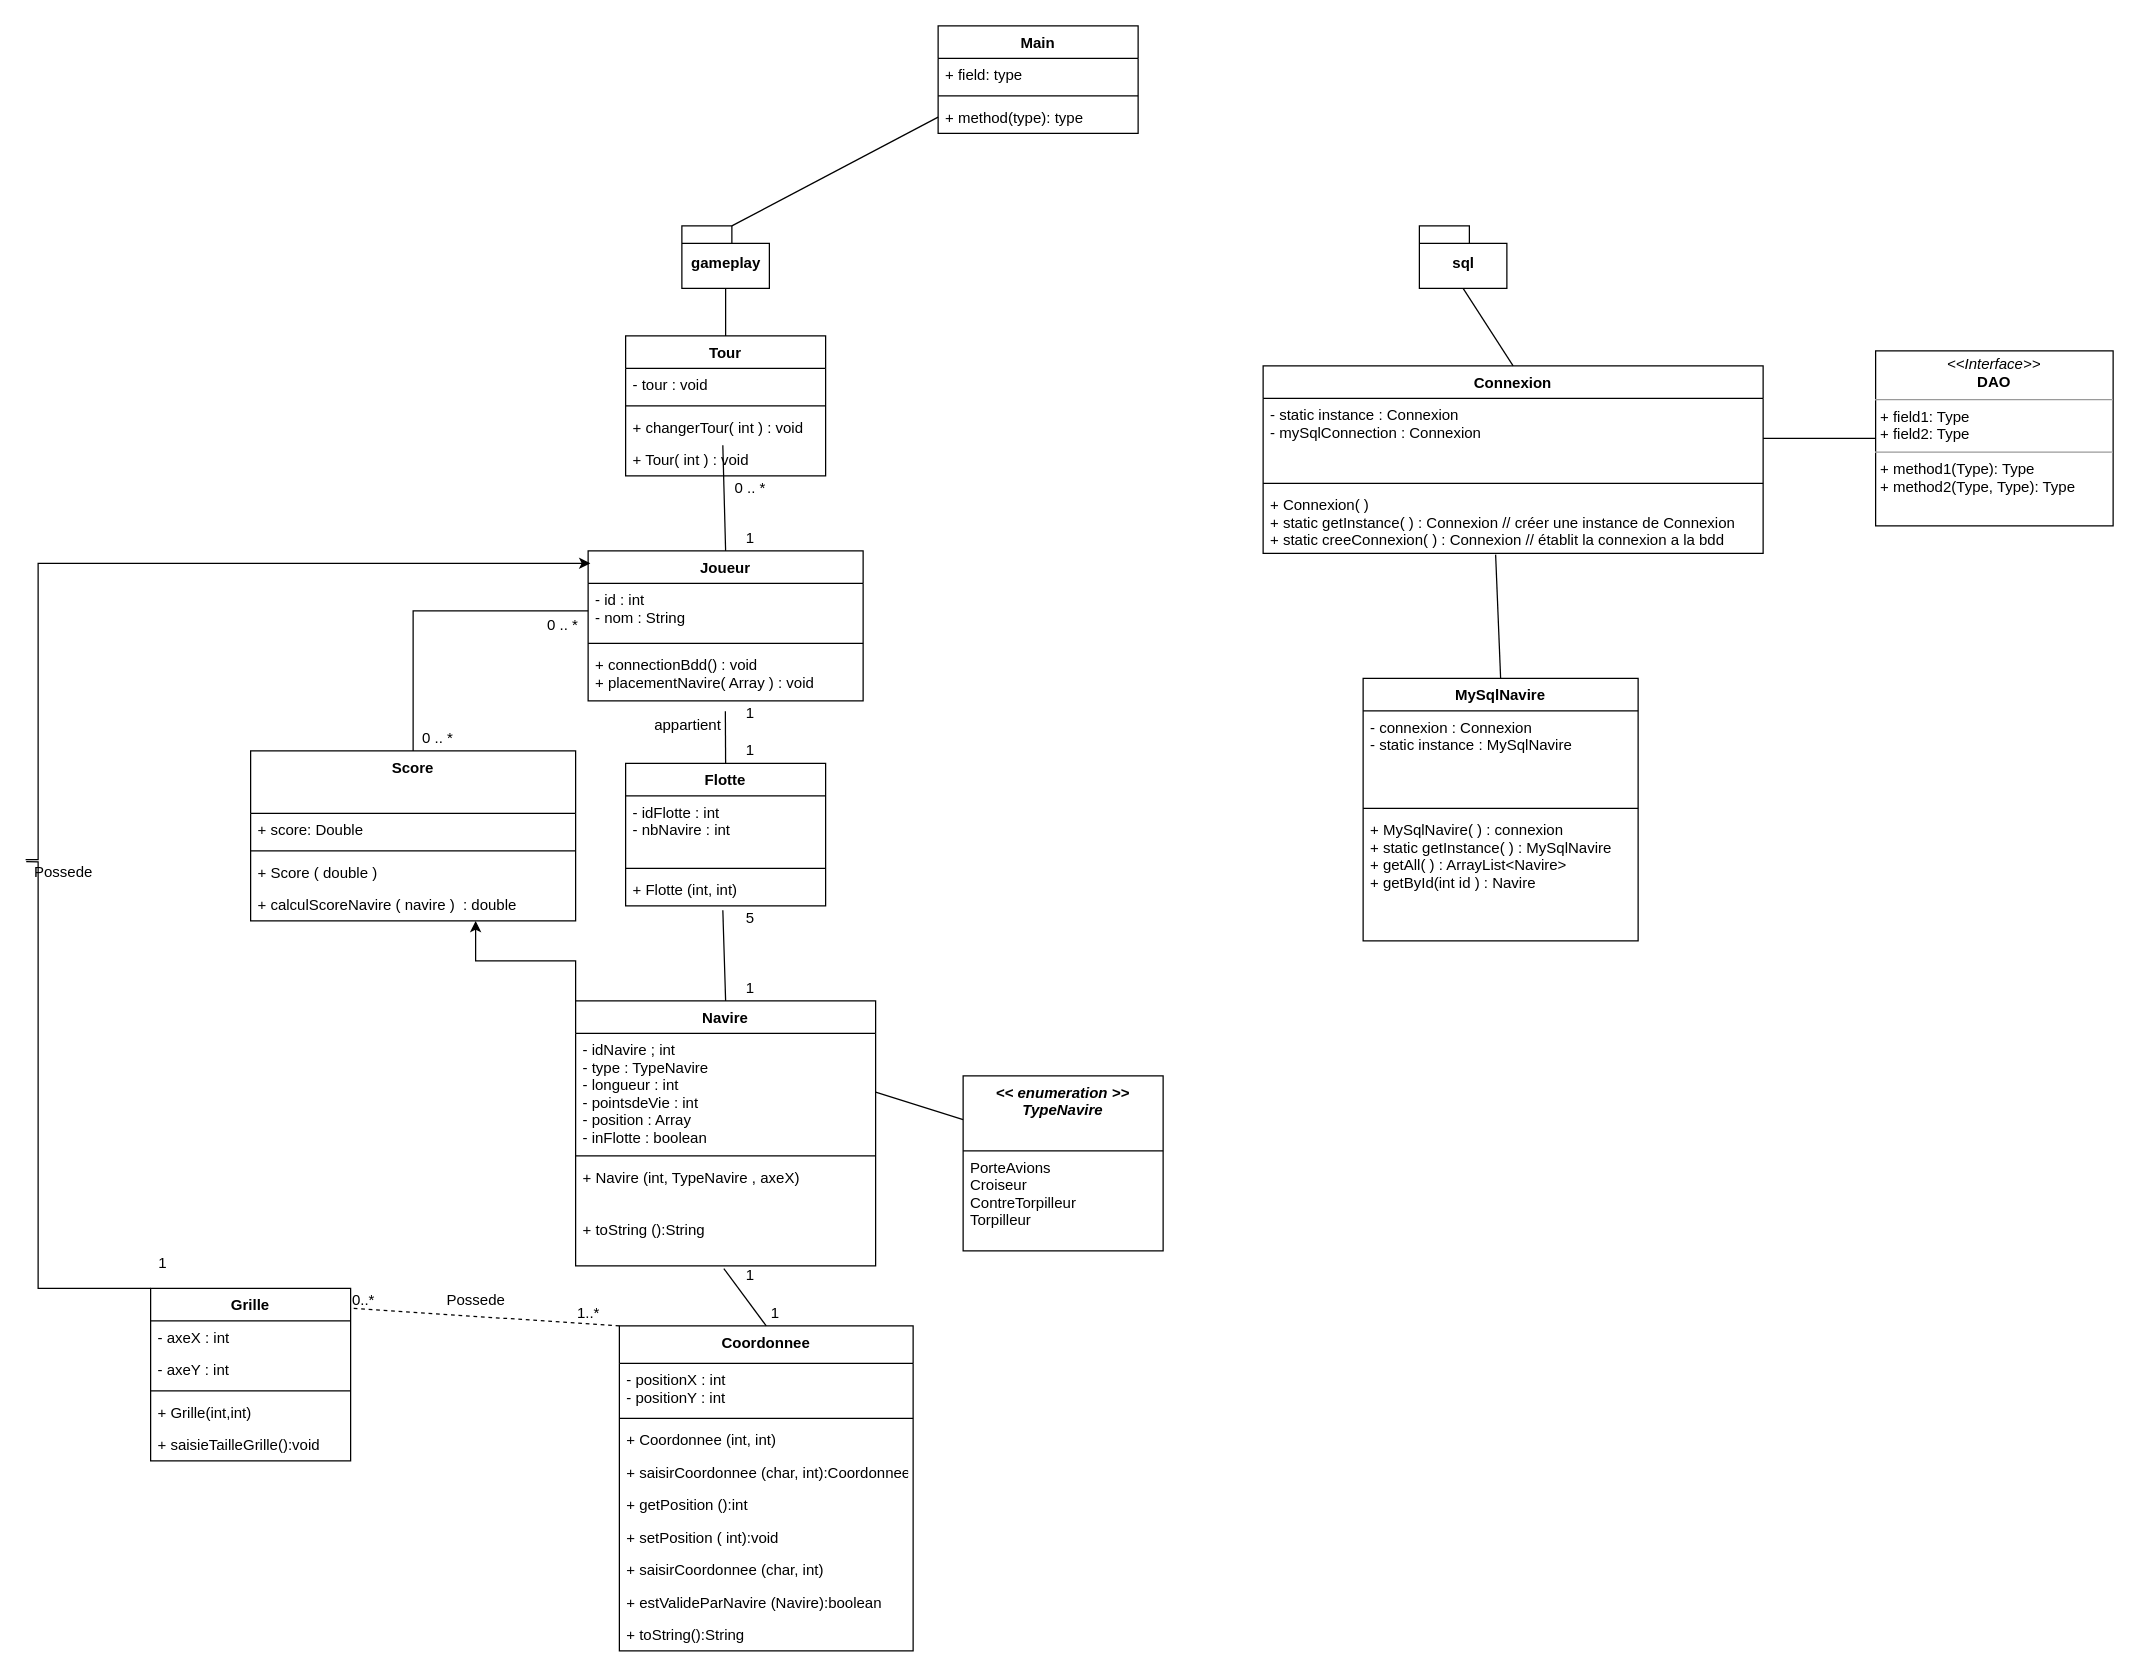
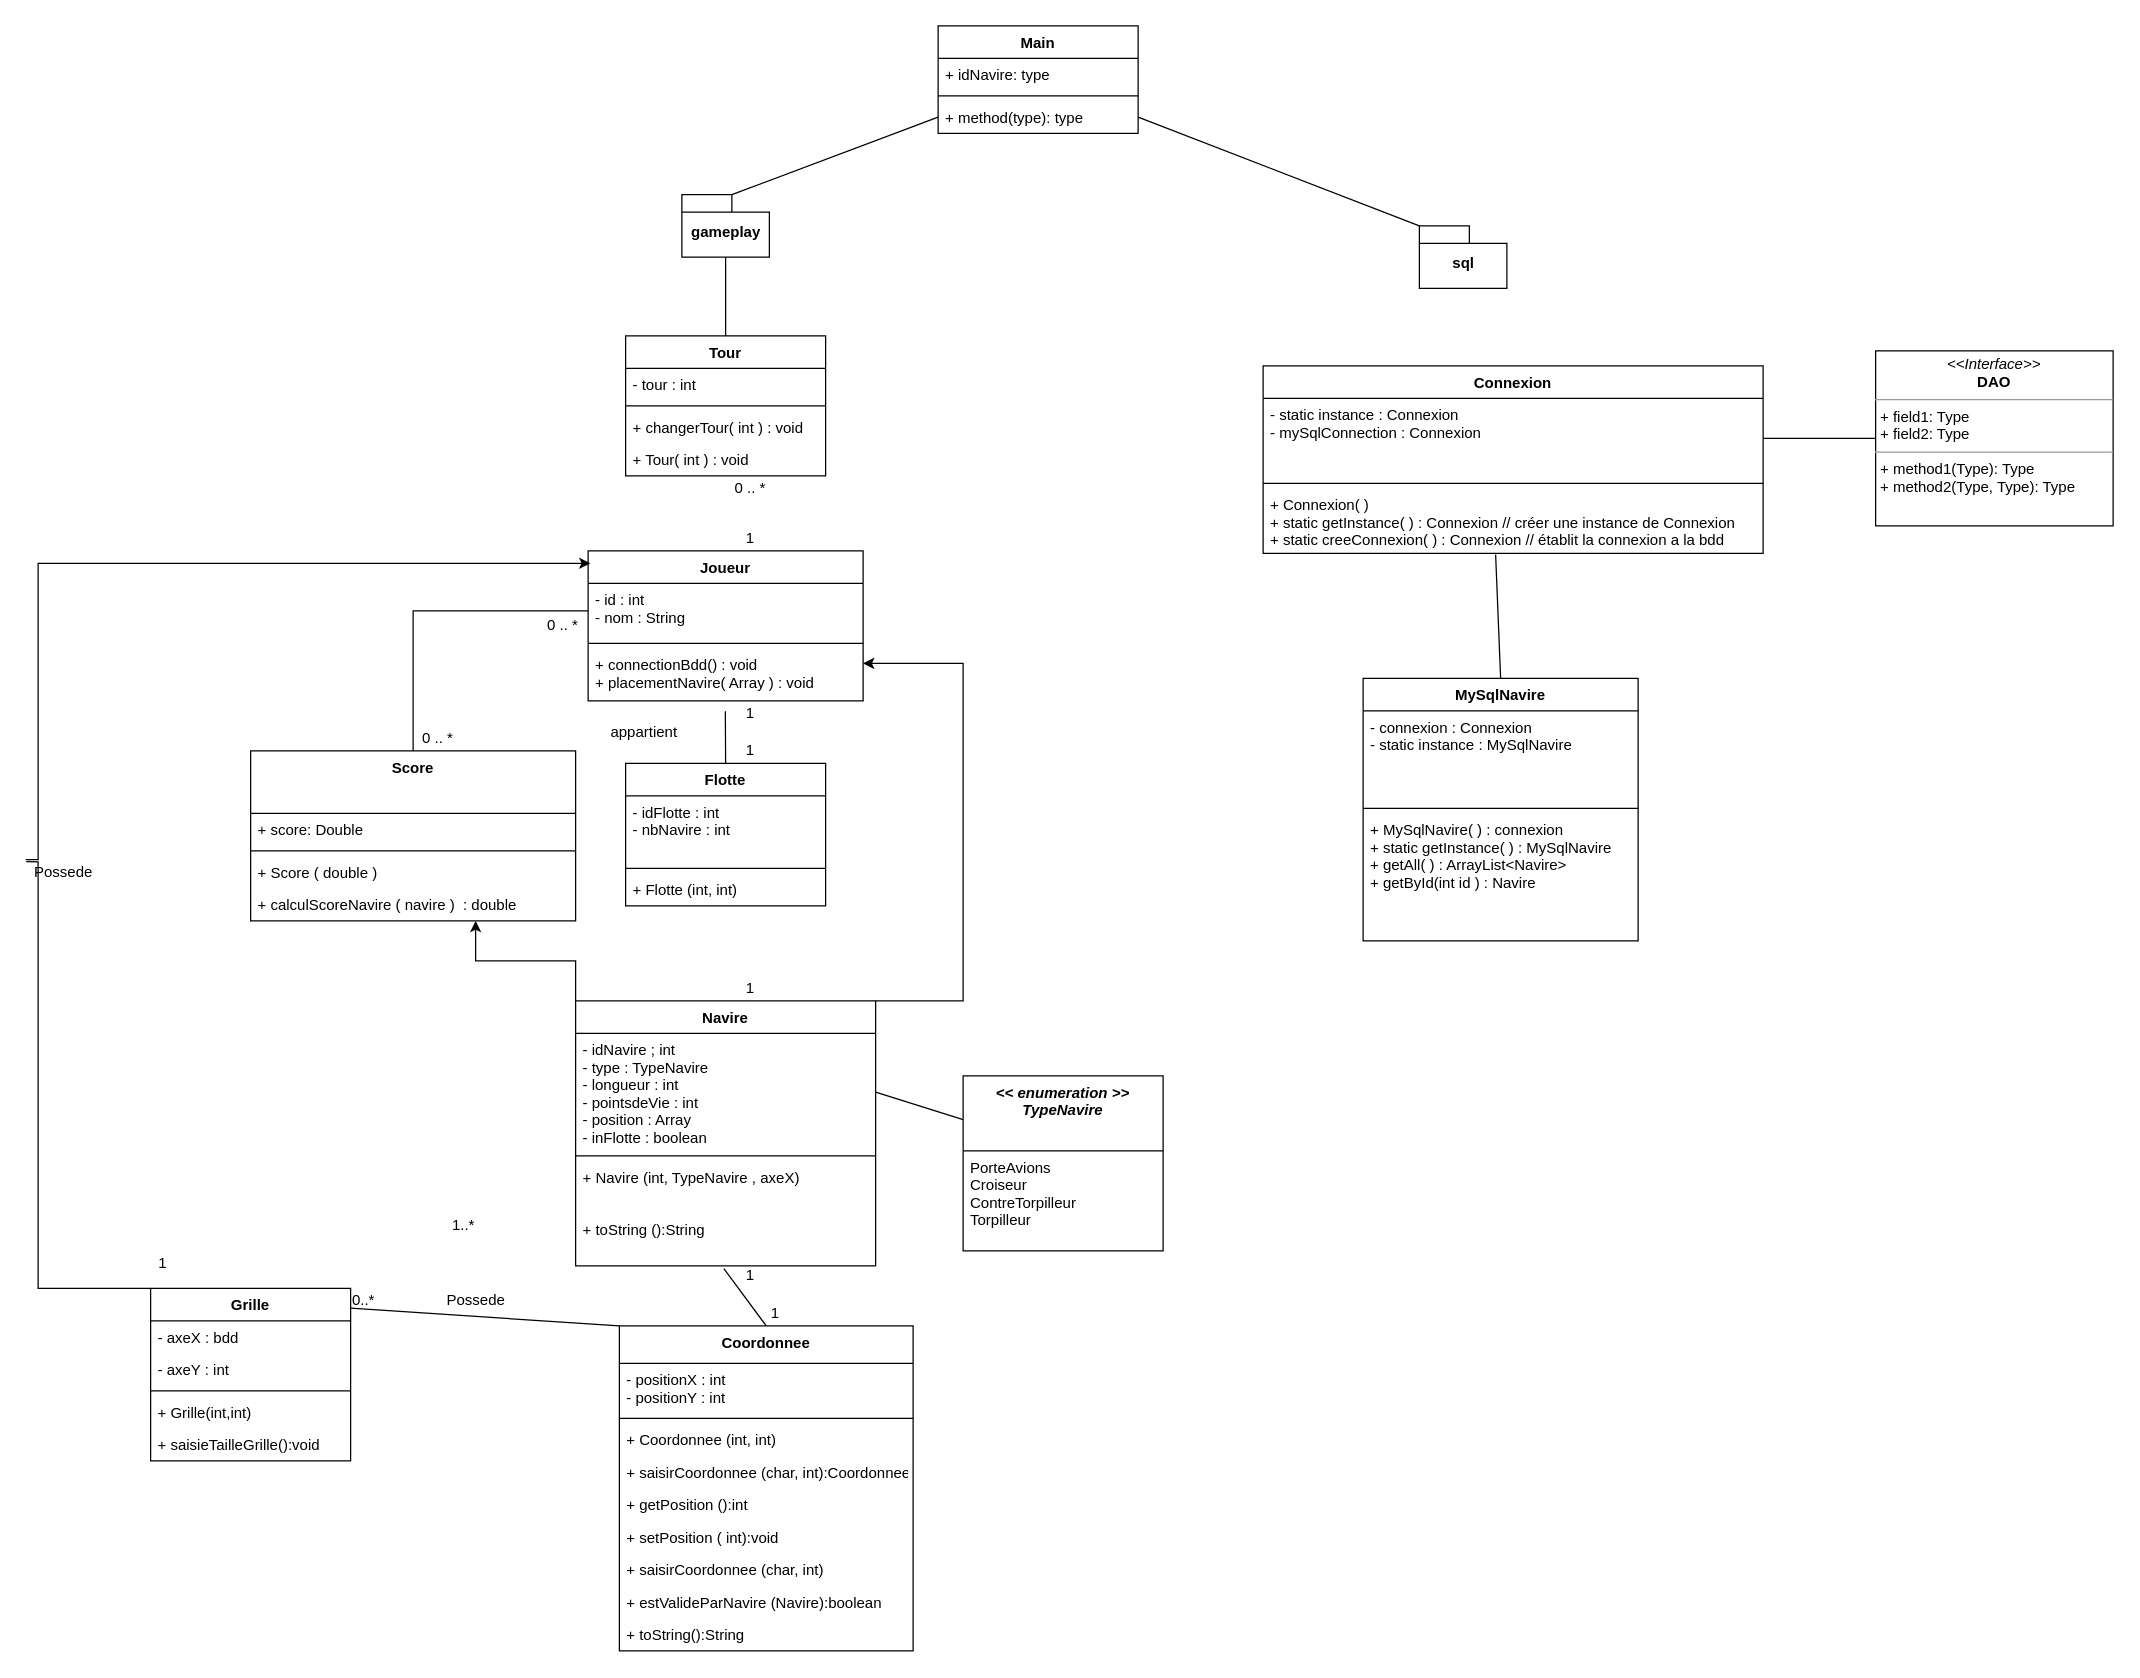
- <mxCell id="68" value="+ field: type" style="text;strokeColor=none;fillColor=none;align=left;verticalAlign=top;spacingLeft=4;spacingRight=4;overflow=hidden;rotatable=0;points=[[0,0.5],[1,0.5]];portConstraint=eastwest;" parent="67" vertex="1"><mxGeometry y="26" width="160" height="26" as="geometry" /></mxCell>
+ <mxCell id="68" value="+ idNavire: type" style="text;strokeColor=none;fillColor=none;align=left;verticalAlign=top;spacingLeft=4;spacingRight=4;overflow=hidden;rotatable=0;points=[[0,0.5],[1,0.5]];portConstraint=eastwest;" parent="67" vertex="1"><mxGeometry y="26" width="160" height="26" as="geometry" /></mxCell>
+ <mxCell id="74" value="" style="endArrow=none;html=1;rounded=0;exitX=0;exitY=0;exitDx=0;exitDy=0;exitPerimeter=0;entryX=1;entryY=0.5;entryDx=0;entryDy=0;" parent="1" source="57" target="70" edge="1"><mxGeometry width="50" height="50" relative="1" as="geometry"><mxPoint x="600" y="190" as="sourcePoint" /><mxPoint x="760" y="103" as="targetPoint" /></mxGeometry></mxCell>
- <mxCell id="56" value="gameplay" style="shape=folder;fontStyle=1;spacingTop=10;tabWidth=40;tabHeight=14;tabPosition=left;html=1;" parent="1" vertex="1"><mxGeometry x="545" y="180" width="70" height="50" as="geometry" /></mxCell>
+ <mxCell id="56" value="gameplay" style="shape=folder;fontStyle=1;spacingTop=10;tabWidth=40;tabHeight=14;tabPosition=left;html=1;" parent="1" vertex="1"><mxGeometry x="545" y="155" width="70" height="50" as="geometry" /></mxCell>
- <mxCell id="76" value="" style="endArrow=none;html=1;rounded=0;entryX=0.5;entryY=1;entryDx=0;entryDy=0;entryPerimeter=0;exitX=0.5;exitY=0;exitDx=0;exitDy=0;" parent="1" source="58" target="57" edge="1"><mxGeometry width="50" height="50" relative="1" as="geometry"><mxPoint x="590" y="300" as="sourcePoint" /><mxPoint x="595" y="240" as="targetPoint" /></mxGeometry></mxCell>
- <mxCell id="29" value="- tour : void" style="text;strokeColor=none;fillColor=none;align=left;verticalAlign=top;spacingLeft=4;spacingRight=4;overflow=hidden;rotatable=0;points=[[0,0.5],[1,0.5]];portConstraint=eastwest;" parent="28" vertex="1"><mxGeometry y="26" width="160" height="26" as="geometry" /></mxCell>
+ <mxCell id="29" value="- tour : int" style="text;strokeColor=none;fillColor=none;align=left;verticalAlign=top;spacingLeft=4;spacingRight=4;overflow=hidden;rotatable=0;points=[[0,0.5],[1,0.5]];portConstraint=eastwest;" parent="28" vertex="1"><mxGeometry y="26" width="160" height="26" as="geometry" /></mxCell>
- <mxCell id="33" value="" style="endArrow=none;html=1;rounded=0;exitX=0.486;exitY=1.055;exitDx=0;exitDy=0;exitPerimeter=0;entryX=0.5;entryY=0;entryDx=0;entryDy=0;" parent="1" source="31" target="16" edge="1"><mxGeometry width="50" height="50" relative="1" as="geometry"><mxPoint x="589.84" y="559.096" as="sourcePoint" /><mxPoint x="610" y="420" as="targetPoint" /></mxGeometry></mxCell>
- <mxCell id="50" value="appartient" style="text;html=1;strokeColor=none;fillColor=none;align=center;verticalAlign=middle;whiteSpace=wrap;rounded=0;" parent="1" vertex="1"><mxGeometry x="530" y="570" width="40" height="20" as="geometry" /></mxCell>
+ <mxCell id="50" value="appartient" style="text;html=1;strokeColor=none;fillColor=none;align=center;verticalAlign=middle;whiteSpace=wrap;rounded=0;" parent="1" vertex="1"><mxGeometry x="495" y="575" width="40" height="20" as="geometry" /></mxCell>
+ <mxCell id="2" style="edgeStyle=orthogonalEdgeStyle;rounded=0;orthogonalLoop=1;jettySize=auto;html=1;exitX=1;exitY=0;exitDx=0;exitDy=0;entryX=1;entryY=0.75;entryDx=0;entryDy=0;" edge="1" parent="1" source="4" target="16"><mxGeometry relative="1" as="geometry"><mxPoint x="820" y="530" as="targetPoint" /><Array as="points"><mxPoint x="770" y="800" /><mxPoint x="770" y="530" /></Array></mxGeometry></mxCell>
- <mxCell id="52" value="5" style="text;html=1;strokeColor=none;fillColor=none;align=center;verticalAlign=middle;whiteSpace=wrap;rounded=0;" parent="1" vertex="1"><mxGeometry x="580" y="724" width="40" height="20" as="geometry" /></mxCell>
- <mxCell id="26" value="" style="endArrow=none;html=1;rounded=0;exitX=0.5;exitY=0;exitDx=0;exitDy=0;entryX=0.486;entryY=1.136;entryDx=0;entryDy=0;entryPerimeter=0;" parent="1" source="4" target="25" edge="1"><mxGeometry width="50" height="50" relative="1" as="geometry"><mxPoint x="560" y="680" as="sourcePoint" /><mxPoint x="610" y="630" as="targetPoint" /></mxGeometry></mxCell>
- <mxCell id="86" value="1..*" style="text;html=1;align=center;verticalAlign=middle;resizable=0;points=[];autosize=1;strokeColor=none;fillColor=none;" vertex="1" parent="1"><mxGeometry x="455" y="1040" width="30" height="20" as="geometry" /></mxCell>
+ <mxCell id="86" value="1..*" style="text;html=1;align=center;verticalAlign=middle;resizable=0;points=[];autosize=1;strokeColor=none;fillColor=none;" vertex="1" parent="1"><mxGeometry x="355" y="970" width="30" height="20" as="geometry" /></mxCell>
- <mxCell id="84" value="" style="endArrow=none;html=1;rounded=0;exitX=0;exitY=0;exitDx=0;exitDy=0;entryX=1;entryY=0.115;entryDx=0;entryDy=0;entryPerimeter=0;dashed=1;" edge="1" parent="1" source="34" target="78"><mxGeometry width="50" height="50" relative="1" as="geometry"><mxPoint x="495" y="1048.93" as="sourcePoint" /><mxPoint x="461.06" y="991.072" as="targetPoint" /></mxGeometry></mxCell>
+ <mxCell id="84" value="" style="endArrow=none;html=1;rounded=0;exitX=0;exitY=0;exitDx=0;exitDy=0;entryX=1;entryY=0.115;entryDx=0;entryDy=0;entryPerimeter=0;" edge="1" parent="1" source="34" target="78"><mxGeometry width="50" height="50" relative="1" as="geometry"><mxPoint x="495" y="1048.93" as="sourcePoint" /><mxPoint x="461.06" y="991.072" as="targetPoint" /></mxGeometry></mxCell>
- <mxCell id="79" value="- axeX : int" style="text;strokeColor=none;fillColor=none;align=left;verticalAlign=top;spacingLeft=4;spacingRight=4;overflow=hidden;rotatable=0;points=[[0,0.5],[1,0.5]];portConstraint=eastwest;" vertex="1" parent="78"><mxGeometry y="26" width="160" height="26" as="geometry" /></mxCell>
+ <mxCell id="79" value="- axeX : bdd" style="text;strokeColor=none;fillColor=none;align=left;verticalAlign=top;spacingLeft=4;spacingRight=4;overflow=hidden;rotatable=0;points=[[0,0.5],[1,0.5]];portConstraint=eastwest;" vertex="1" parent="78"><mxGeometry y="26" width="160" height="26" as="geometry" /></mxCell>
